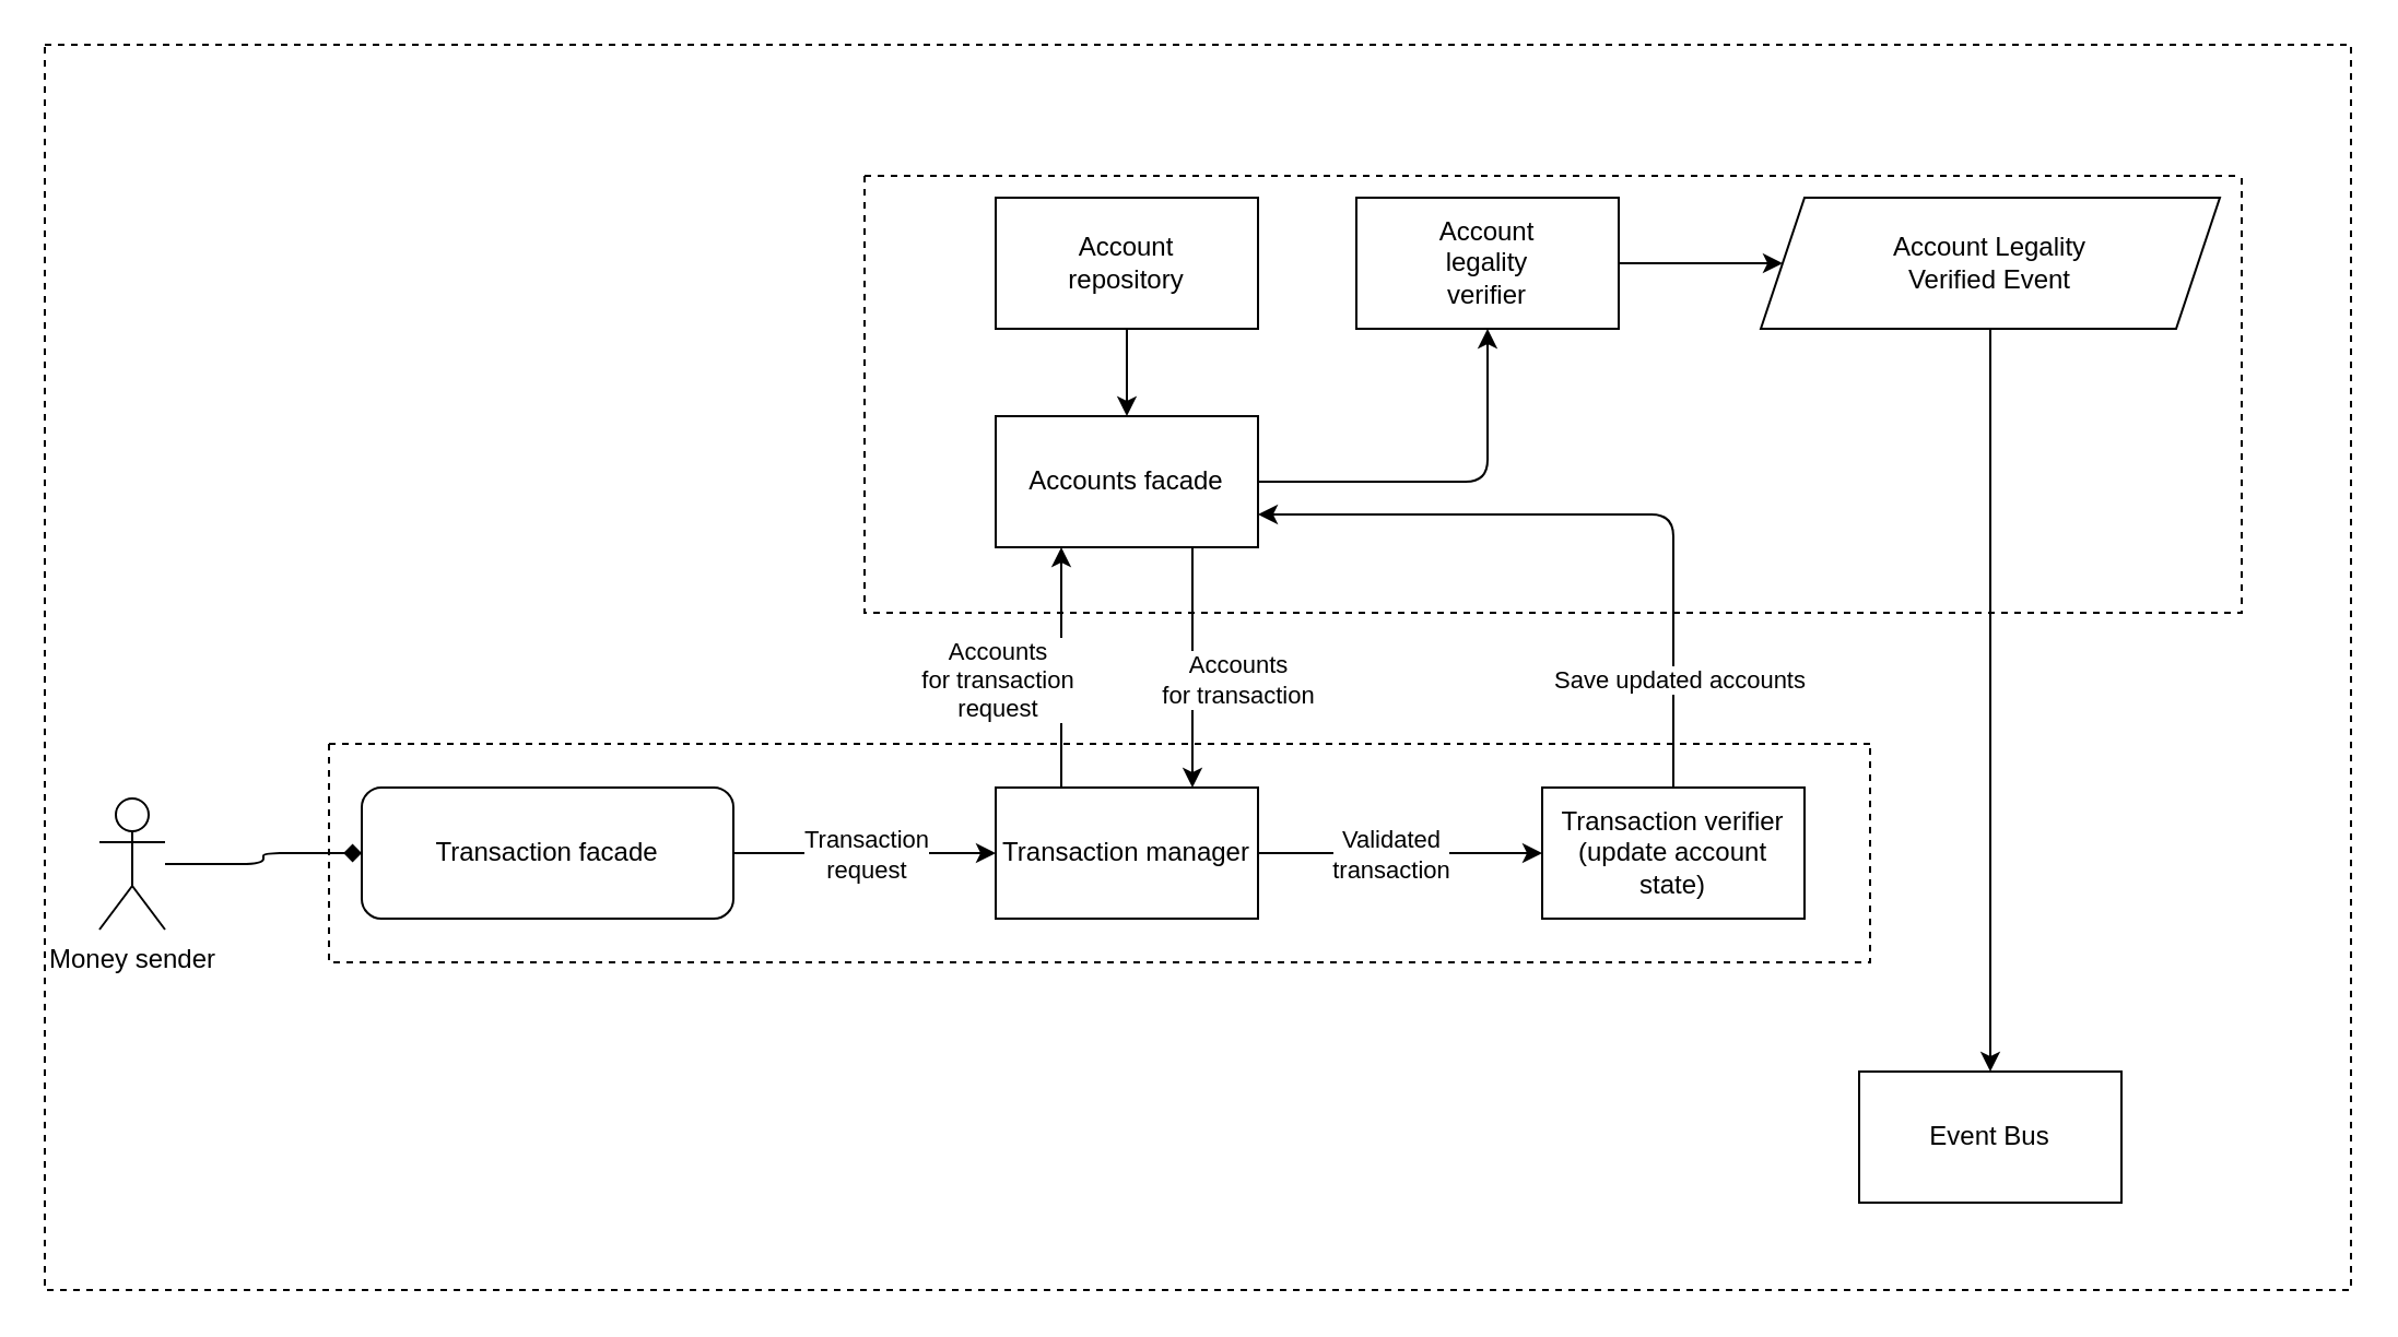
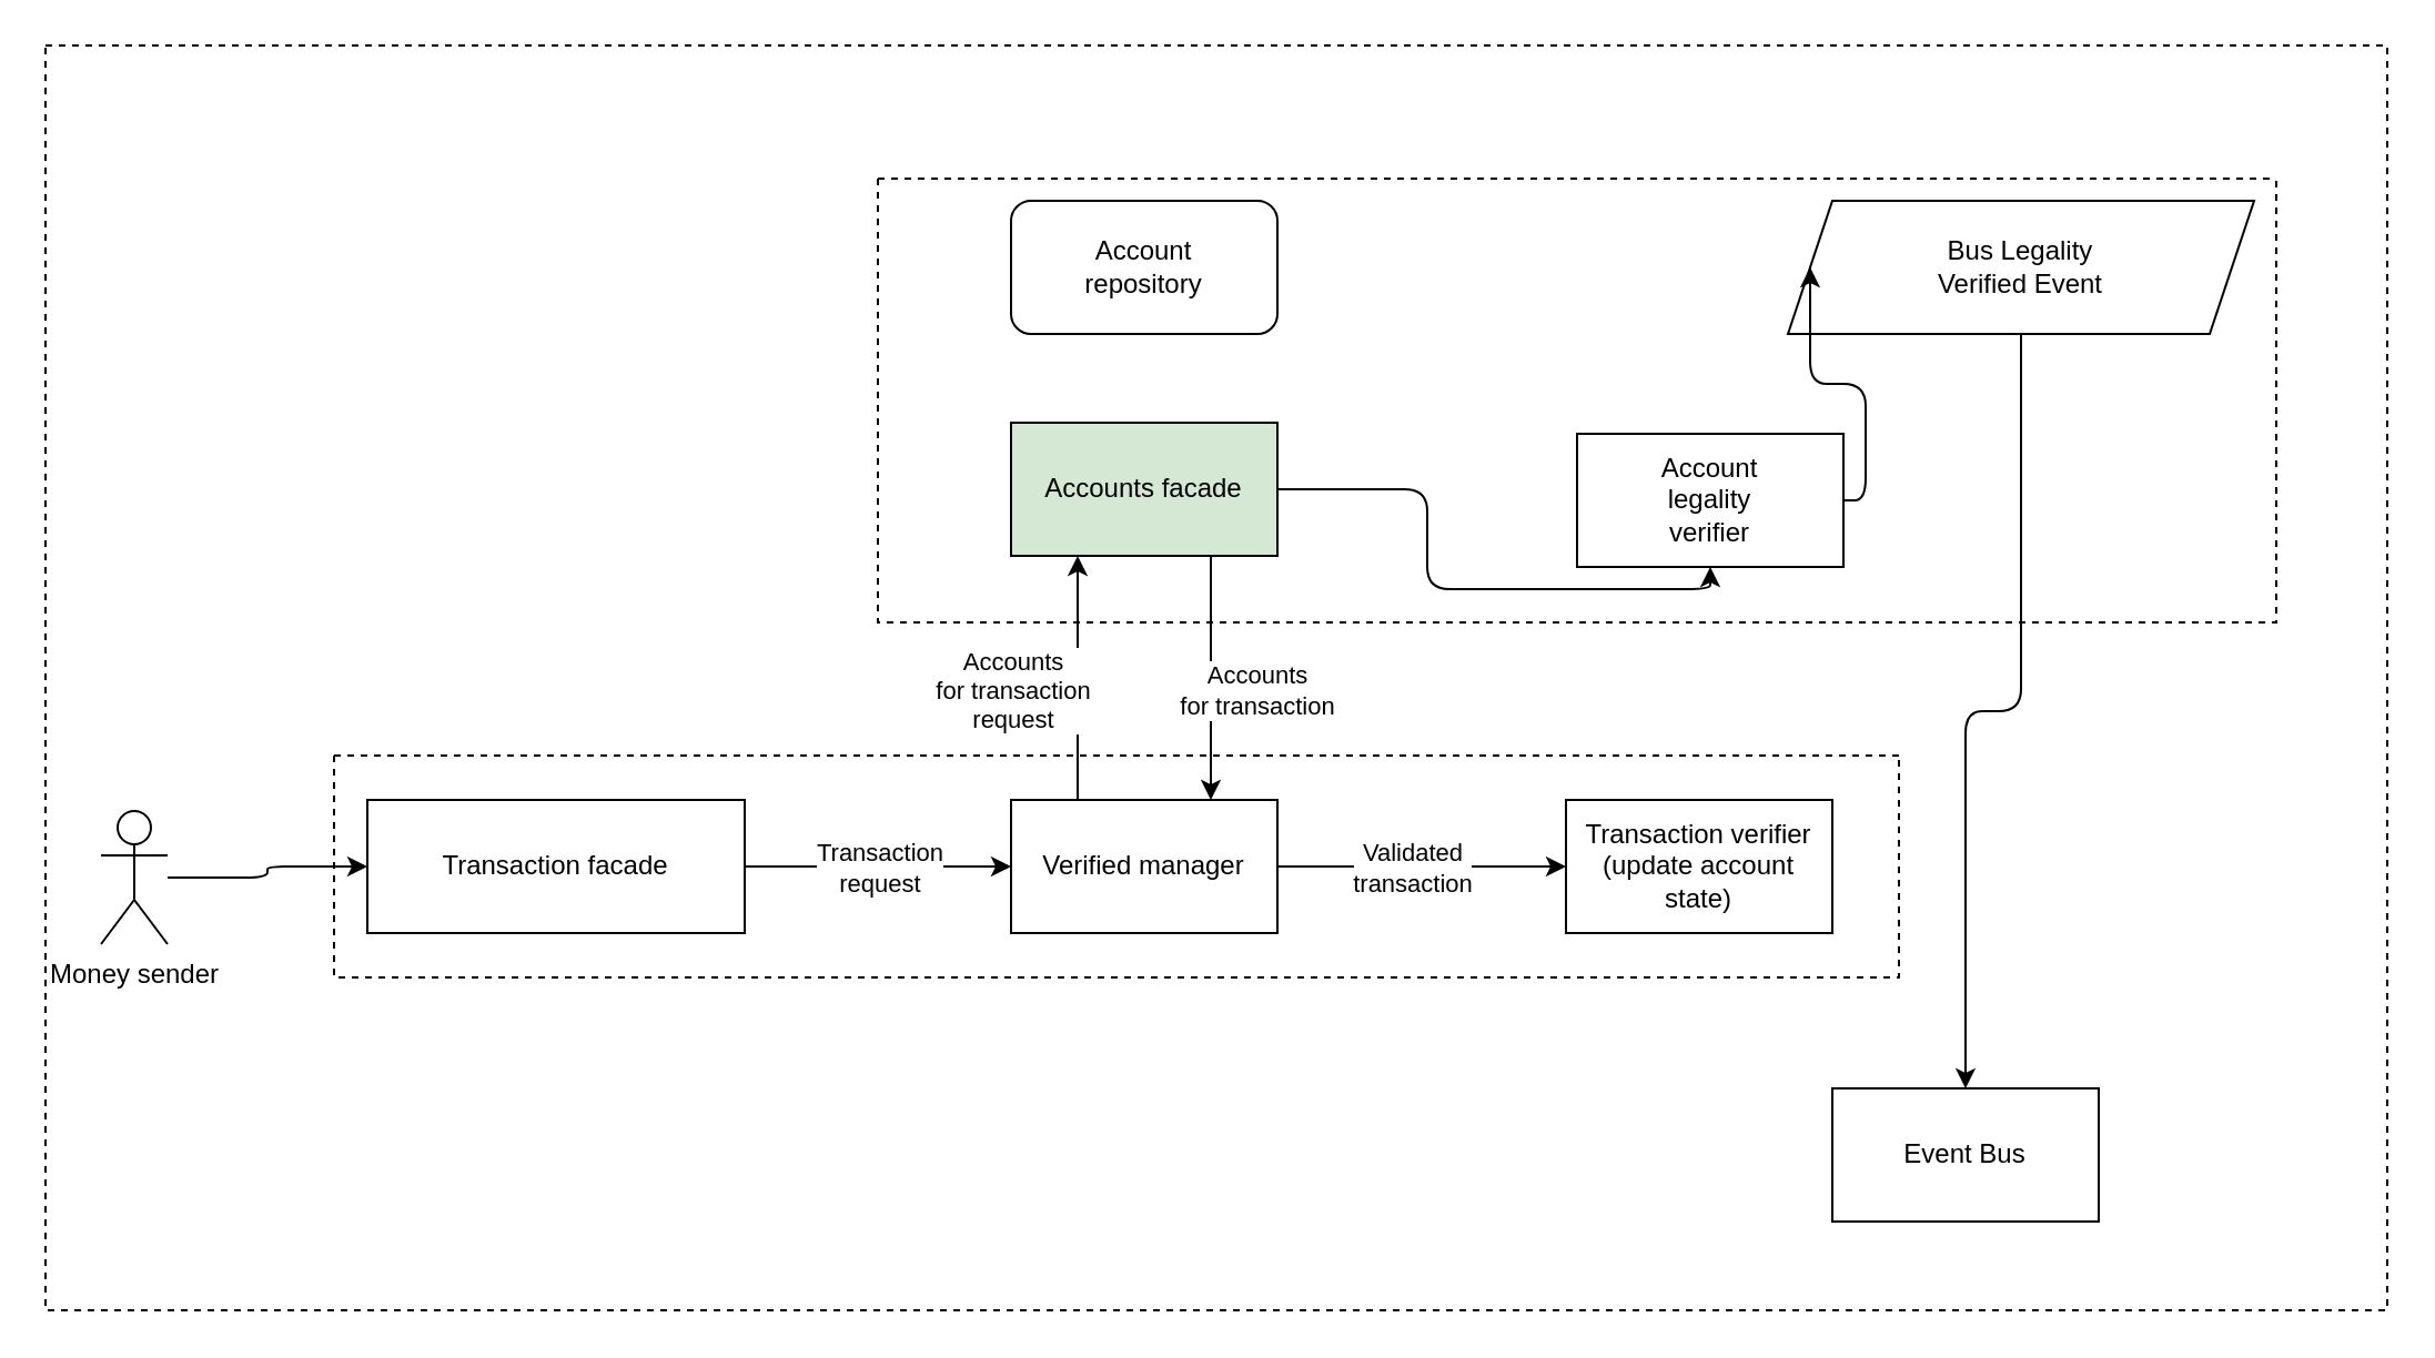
- <mxCell id="23" value="Account&lt;br&gt;repository" style="rounded=0;whiteSpace=wrap;html=1;" vertex="1" parent="18"><mxGeometry x="60" y="10" width="120" height="60" as="geometry" /></mxCell>
+ <mxCell id="23" value="Account&lt;br&gt;repository" style="whiteSpace=wrap;html=1;rounded=1;" vertex="1" parent="18"><mxGeometry x="60" y="10" width="120" height="60" as="geometry" /></mxCell>
- <mxCell id="21" value="Account&lt;br&gt;legality&lt;br&gt;verifier" style="rounded=0;whiteSpace=wrap;html=1;" vertex="1" parent="18"><mxGeometry x="225" y="10" width="120" height="60" as="geometry" /></mxCell>
+ <mxCell id="21" value="Account&lt;br&gt;legality&lt;br&gt;verifier" style="rounded=0;whiteSpace=wrap;html=1;" vertex="1" parent="18"><mxGeometry x="315" y="115" width="120" height="60" as="geometry" /></mxCell>
- <mxCell id="26" value="Account Legality&lt;br&gt;Verified Event" style="shape=parallelogram;perimeter=parallelogramPerimeter;whiteSpace=wrap;html=1;fixedSize=1;" vertex="1" parent="1"><mxGeometry x="805" y="90" width="210" height="60" as="geometry" /></mxCell>
+ <mxCell id="26" value="Bus Legality&lt;br&gt;Verified Event" style="shape=parallelogram;perimeter=parallelogramPerimeter;whiteSpace=wrap;html=1;fixedSize=1;" vertex="1" parent="1"><mxGeometry x="805" y="90" width="210" height="60" as="geometry" /></mxCell>
- <mxCell id="22" value="" style="edgeStyle=orthogonalEdgeStyle;html=1;" edge="1" parent="18" source="23" target="20"><mxGeometry relative="1" as="geometry" /></mxCell>
- <mxCell id="20" value="Accounts facade" style="rounded=0;whiteSpace=wrap;html=1;" vertex="1" parent="18"><mxGeometry x="60" y="110" width="120" height="60" as="geometry" /></mxCell>
+ <mxCell id="20" value="Accounts facade" style="rounded=0;whiteSpace=wrap;html=1;fillColor=#d5e8d4;" vertex="1" parent="18"><mxGeometry x="60" y="110" width="120" height="60" as="geometry" /></mxCell>
- <mxCell id="15" style="edgeStyle=orthogonalEdgeStyle;html=1;exitX=0.5;exitY=0;exitDx=0;exitDy=0;entryX=1;entryY=0.75;entryDx=0;entryDy=0;" edge="1" parent="1" source="17" target="20"><mxGeometry relative="1" as="geometry" /></mxCell>
- <mxCell id="16" value="Save updated accounts" style="edgeLabel;html=1;align=center;verticalAlign=middle;resizable=0;points=[];" vertex="1" connectable="0" parent="15"><mxGeometry x="-0.682" y="-2" relative="1" as="geometry"><mxPoint as="offset" /></mxGeometry></mxCell>
- <mxCell id="3" value="" style="edgeStyle=orthogonalEdgeStyle;html=1;endArrow=diamond;" edge="1" parent="1" source="4" target="7"><mxGeometry relative="1" as="geometry" /></mxCell>
+ <mxCell id="3" value="" style="edgeStyle=orthogonalEdgeStyle;html=1;" edge="1" parent="1" source="4" target="7"><mxGeometry relative="1" as="geometry" /></mxCell>
- <mxCell id="7" value="Transaction facade" style="whiteSpace=wrap;html=1;rounded=1;" vertex="1" parent="1"><mxGeometry x="165" y="360" width="170" height="60" as="geometry" /></mxCell>
+ <mxCell id="7" value="Transaction facade" style="rounded=0;whiteSpace=wrap;html=1;" vertex="1" parent="1"><mxGeometry x="165" y="360" width="170" height="60" as="geometry" /></mxCell>
- <mxCell id="12" value="Transaction manager" style="rounded=0;whiteSpace=wrap;html=1;" vertex="1" parent="1"><mxGeometry x="455" y="360" width="120" height="60" as="geometry" /></mxCell>
+ <mxCell id="12" value="Verified manager" style="rounded=0;whiteSpace=wrap;html=1;" vertex="1" parent="1"><mxGeometry x="455" y="360" width="120" height="60" as="geometry" /></mxCell>
- <mxCell id="24" value="Event Bus" style="rounded=0;whiteSpace=wrap;html=1;" vertex="1" parent="1"><mxGeometry x="850" y="490" width="120" height="60" as="geometry" /></mxCell>
+ <mxCell id="24" value="Event Bus" style="rounded=0;whiteSpace=wrap;html=1;" vertex="1" parent="1"><mxGeometry x="825" y="490" width="120" height="60" as="geometry" /></mxCell>
